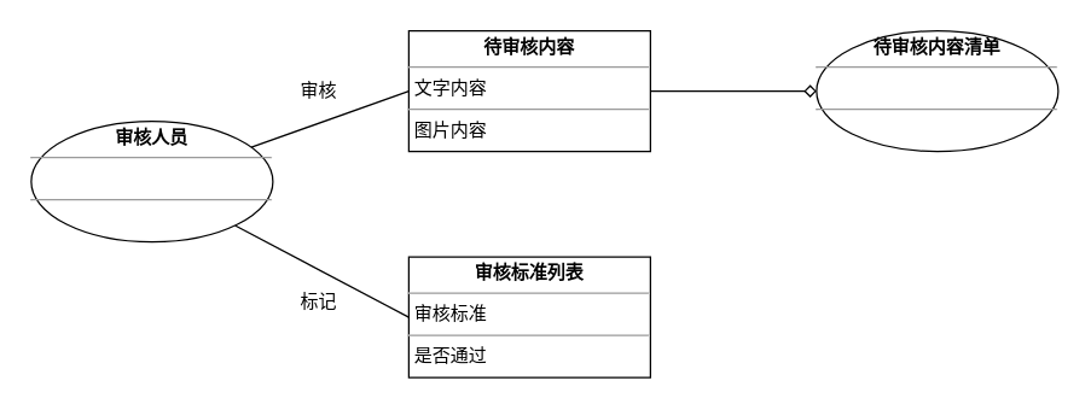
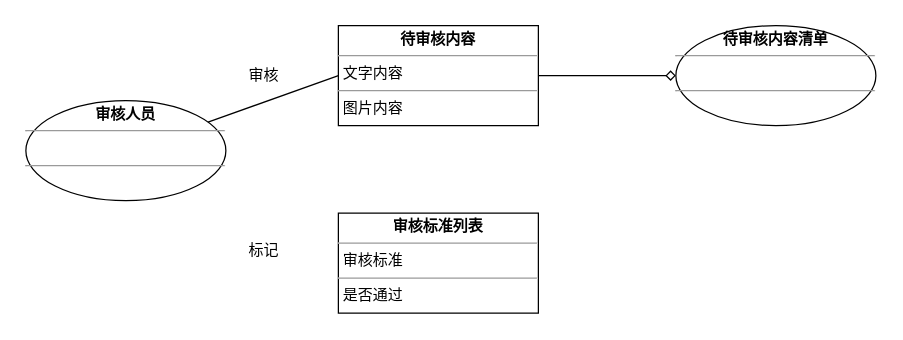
- <mxCell id="5" style="edgeStyle=none;rounded=0;orthogonalLoop=1;jettySize=auto;html=1;entryX=0;entryY=0.5;entryDx=0;entryDy=0;startArrow=none;startFill=0;endArrow=none;endFill=0;" edge="1" parent="1" source="6" target="9"><mxGeometry relative="1" as="geometry" /></mxCell>
